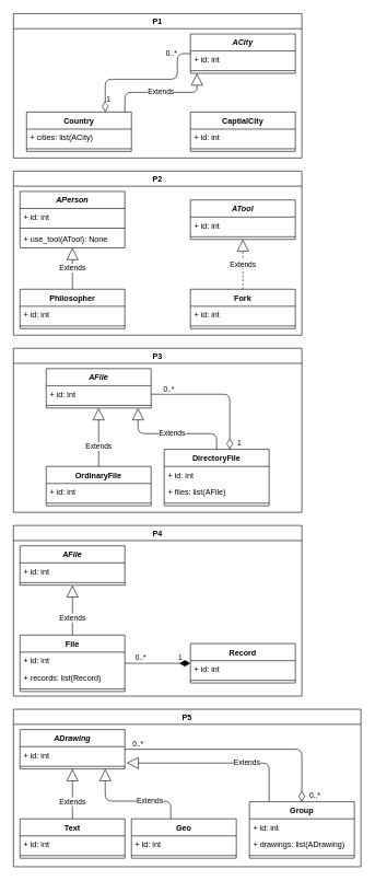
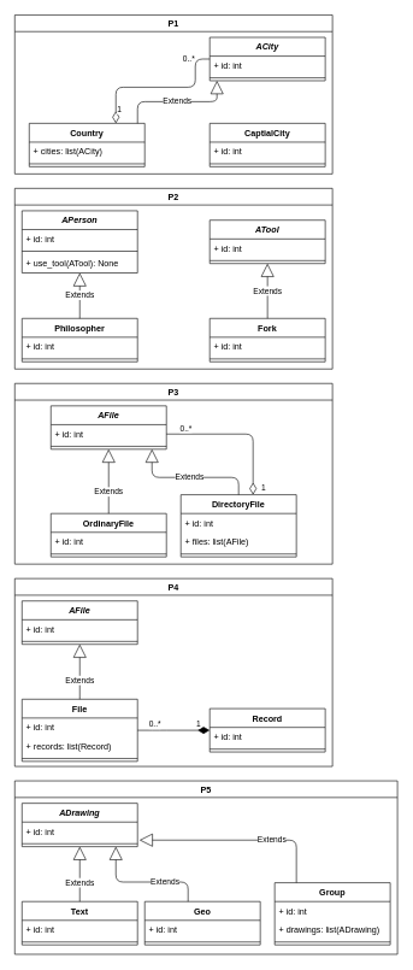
- <mxCell id="30" value="Extends" style="endArrow=block;endSize=16;endFill=0;html=1;dashed=1;" parent="15" source="26" target="16" edge="1"><mxGeometry width="160" relative="1" as="geometry"><mxPoint x="100" y="160" as="sourcePoint" /><mxPoint x="100" y="127.0" as="targetPoint" /></mxGeometry></mxCell>
+ <mxCell id="30" value="Extends" style="endArrow=block;endSize=16;endFill=0;html=1;" parent="15" source="26" target="16" edge="1"><mxGeometry width="160" relative="1" as="geometry"><mxPoint x="100" y="160" as="sourcePoint" /><mxPoint x="100" y="127.0" as="targetPoint" /></mxGeometry></mxCell>
- <mxCell id="77" value="0..*" style="endArrow=none;html=1;endSize=12;startArrow=diamondThin;startSize=14;startFill=0;edgeStyle=orthogonalEdgeStyle;align=left;verticalAlign=bottom;endFill=0;" parent="60" source="64" target="61" edge="1"><mxGeometry x="-0.543" y="81" relative="1" as="geometry"><mxPoint x="280" y="-60" as="sourcePoint" /><mxPoint x="180" y="-60" as="targetPoint" /><Array as="points"><mxPoint x="440" y="61" /></Array><mxPoint x="10" y="-1" as="offset" /></mxGeometry></mxCell>
- <mxCell id="78" value="0..*" style="edgeLabel;html=1;align=center;verticalAlign=middle;resizable=0;points=[];" parent="77" vertex="1" connectable="0"><mxGeometry x="0.781" y="1" relative="1" as="geometry"><mxPoint x="-18.33" y="-10" as="offset" /></mxGeometry></mxCell>
